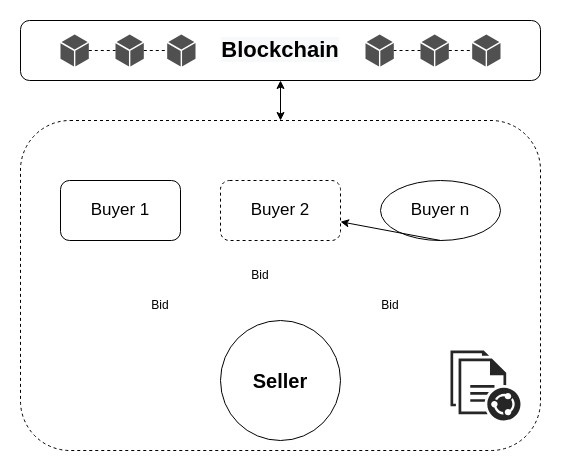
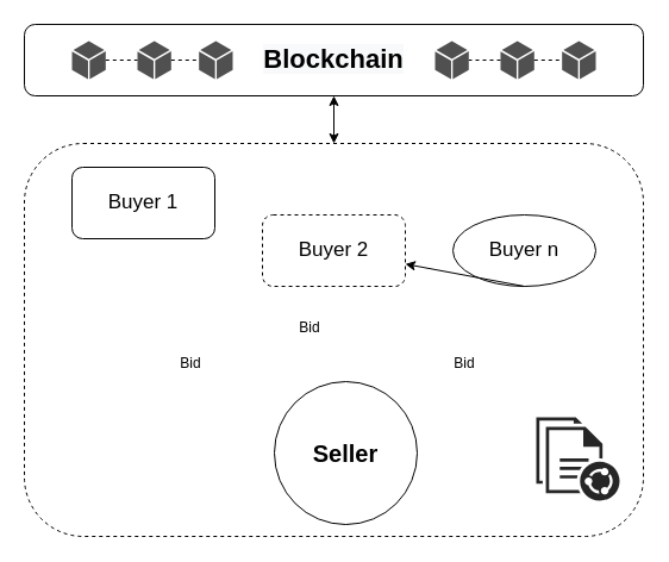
- <mxCell id="4" value="&lt;font style=&quot;font-size: 17px;&quot;&gt;Buyer 1&lt;/font&gt;" style="rounded=1;whiteSpace=wrap;html=1;" parent="1" vertex="1"><mxGeometry x="60" y="180" width="120" height="60" as="geometry" /></mxCell>
+ <mxCell id="4" value="&lt;font style=&quot;font-size: 17px;&quot;&gt;Buyer 1&lt;/font&gt;" style="rounded=1;whiteSpace=wrap;html=1;" parent="1" vertex="1"><mxGeometry x="60" y="140" width="120" height="60" as="geometry" /></mxCell>
- <mxCell id="3" value="&lt;font style=&quot;font-size: 20px;&quot;&gt;Seller&lt;/font&gt;" style="ellipse;whiteSpace=wrap;html=1;aspect=fixed;fontStyle=1" parent="1" vertex="1"><mxGeometry x="220" y="320" width="120" height="120" as="geometry" /></mxCell>
+ <mxCell id="3" value="&lt;font style=&quot;font-size: 20px;&quot;&gt;Seller&lt;/font&gt;" style="ellipse;whiteSpace=wrap;html=1;aspect=fixed;fontStyle=1" parent="1" vertex="1"><mxGeometry x="230" y="320" width="120" height="120" as="geometry" /></mxCell>
